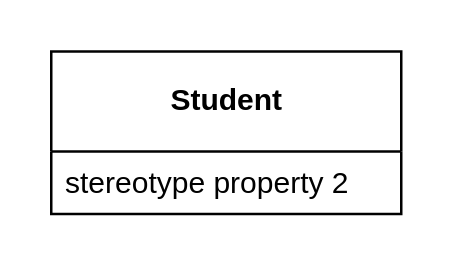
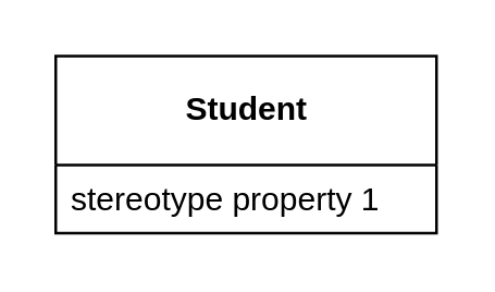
- <mxCell id="3" value="stereotype property 2" style="text;html=1;strokeColor=none;fillColor=none;align=left;verticalAlign=middle;spacingLeft=4;spacingRight=4;overflow=hidden;rotatable=0;points=[[0,0.5],[1,0.5]];portConstraint=eastwest;" vertex="1" parent="2"><mxGeometry y="40" width="140" height="25" as="geometry" /></mxCell>
+ <mxCell id="3" value="stereotype property 1" style="text;html=1;strokeColor=none;fillColor=none;align=left;verticalAlign=middle;spacingLeft=4;spacingRight=4;overflow=hidden;rotatable=0;points=[[0,0.5],[1,0.5]];portConstraint=eastwest;" vertex="1" parent="2"><mxGeometry y="40" width="140" height="25" as="geometry" /></mxCell>
